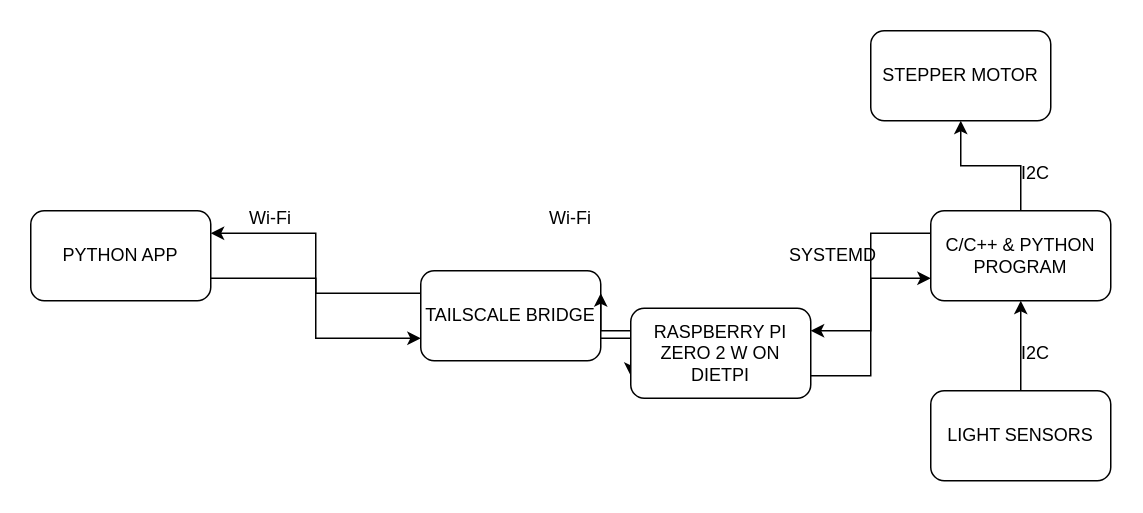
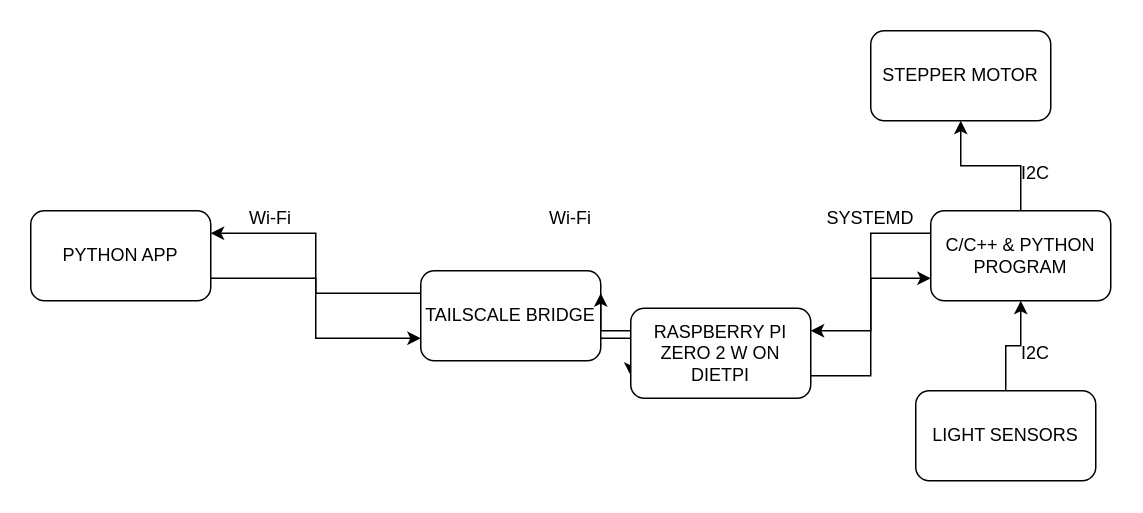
- <mxCell id="18" value="SYSTEMD" style="text;html=1;align=center;verticalAlign=middle;whiteSpace=wrap;rounded=0;" vertex="1" parent="1"><mxGeometry x="525" y="155" width="60" height="30" as="geometry" /></mxCell>
+ <mxCell id="18" value="SYSTEMD" style="text;html=1;align=center;verticalAlign=middle;whiteSpace=wrap;rounded=0;" vertex="1" parent="1"><mxGeometry x="550" y="130" width="60" height="30" as="geometry" /></mxCell>
- <mxCell id="14" value="LIGHT SENSORS" style="rounded=1;whiteSpace=wrap;html=1;" vertex="1" parent="1"><mxGeometry x="620" y="260" width="120" height="60" as="geometry" /></mxCell>
+ <mxCell id="14" value="LIGHT SENSORS" style="rounded=1;whiteSpace=wrap;html=1;" vertex="1" parent="1"><mxGeometry x="610" y="260" width="120" height="60" as="geometry" /></mxCell>
